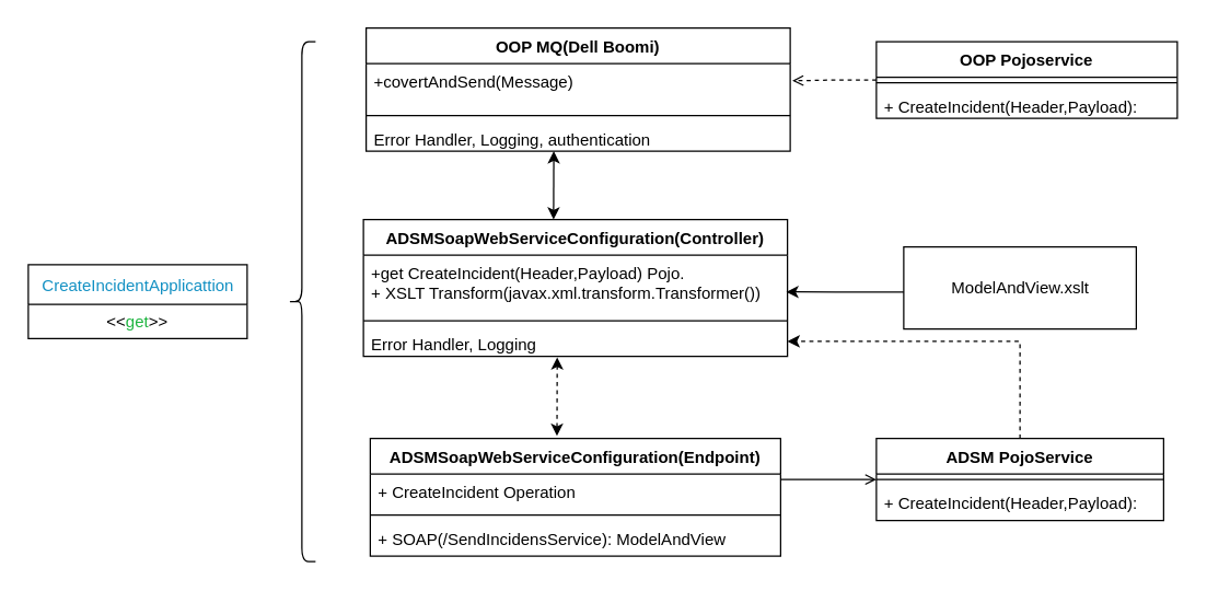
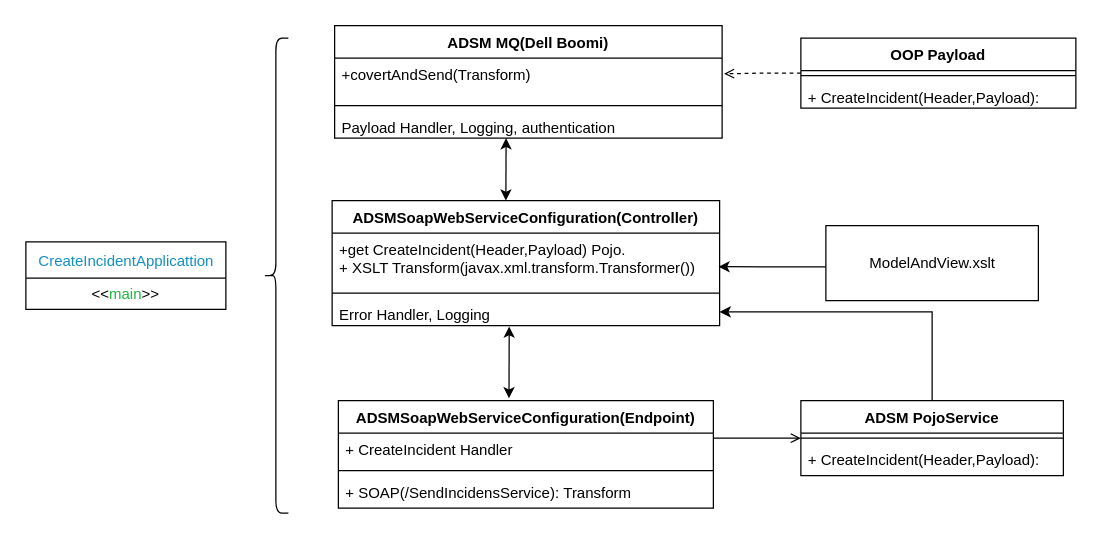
- <mxCell id="18" value="OOP MQ(Dell Boomi)" style="swimlane;fontStyle=1;align=center;verticalAlign=top;childLayout=stackLayout;horizontal=1;startSize=26;horizontalStack=0;resizeParent=1;resizeParentMax=0;resizeLast=0;collapsible=1;marginBottom=0;" vertex="1" parent="1"><mxGeometry x="267" y="20" width="310" height="90" as="geometry" /></mxCell>
+ <mxCell id="18" value="ADSM MQ(Dell Boomi)" style="swimlane;fontStyle=1;align=center;verticalAlign=top;childLayout=stackLayout;horizontal=1;startSize=26;horizontalStack=0;resizeParent=1;resizeParentMax=0;resizeLast=0;collapsible=1;marginBottom=0;" vertex="1" parent="1"><mxGeometry x="267" y="20" width="310" height="90" as="geometry" /></mxCell>
- <mxCell id="23" value="OOP Pojoservice" style="swimlane;fontStyle=1;align=center;verticalAlign=top;childLayout=stackLayout;horizontal=1;startSize=26;horizontalStack=0;resizeParent=1;resizeParentMax=0;resizeLast=0;collapsible=1;marginBottom=0;" vertex="1" parent="1"><mxGeometry x="640" y="30" width="220" height="56" as="geometry" /></mxCell>
+ <mxCell id="23" value="OOP Payload" style="swimlane;fontStyle=1;align=center;verticalAlign=top;childLayout=stackLayout;horizontal=1;startSize=26;horizontalStack=0;resizeParent=1;resizeParentMax=0;resizeLast=0;collapsible=1;marginBottom=0;" vertex="1" parent="1"><mxGeometry x="640" y="30" width="220" height="56" as="geometry" /></mxCell>
- <mxCell id="19" value="+covertAndSend(Message)" style="text;strokeColor=none;fillColor=none;align=left;verticalAlign=top;spacingLeft=4;spacingRight=4;overflow=hidden;rotatable=0;points=[[0,0.5],[1,0.5]];portConstraint=eastwest;" vertex="1" parent="18"><mxGeometry y="26" width="310" height="34" as="geometry" /></mxCell>
+ <mxCell id="19" value="+covertAndSend(Transform)" style="text;strokeColor=none;fillColor=none;align=left;verticalAlign=top;spacingLeft=4;spacingRight=4;overflow=hidden;rotatable=0;points=[[0,0.5],[1,0.5]];portConstraint=eastwest;" vertex="1" parent="18"><mxGeometry y="26" width="310" height="34" as="geometry" /></mxCell>
- <mxCell id="21" value="Error Handler, Logging, authentication" style="text;strokeColor=none;fillColor=none;align=left;verticalAlign=top;spacingLeft=4;spacingRight=4;overflow=hidden;rotatable=0;points=[[0,0.5],[1,0.5]];portConstraint=eastwest;" vertex="1" parent="18"><mxGeometry y="68" width="310" height="22" as="geometry" /></mxCell>
+ <mxCell id="21" value="Payload Handler, Logging, authentication" style="text;strokeColor=none;fillColor=none;align=left;verticalAlign=top;spacingLeft=4;spacingRight=4;overflow=hidden;rotatable=0;points=[[0,0.5],[1,0.5]];portConstraint=eastwest;" vertex="1" parent="18"><mxGeometry y="68" width="310" height="22" as="geometry" /></mxCell>
- <mxCell id="3" value="&amp;lt;&amp;lt;&lt;span style=&quot;color: rgb(30 , 181 , 64)&quot;&gt;get&lt;/span&gt;&lt;span&gt;&amp;gt;&amp;gt;&lt;/span&gt;" style="text;html=1;strokeColor=none;fillColor=none;align=center;verticalAlign=middle;spacingLeft=4;spacingRight=4;overflow=hidden;rotatable=0;points=[[0,0.5],[1,0.5]];portConstraint=eastwest;" parent="2" vertex="1"><mxGeometry y="29" width="160" height="25" as="geometry" /></mxCell>
+ <mxCell id="3" value="&amp;lt;&amp;lt;&lt;span style=&quot;color: rgb(30 , 181 , 64)&quot;&gt;main&lt;/span&gt;&lt;span&gt;&amp;gt;&amp;gt;&lt;/span&gt;" style="text;html=1;strokeColor=none;fillColor=none;align=center;verticalAlign=middle;spacingLeft=4;spacingRight=4;overflow=hidden;rotatable=0;points=[[0,0.5],[1,0.5]];portConstraint=eastwest;" parent="2" vertex="1"><mxGeometry y="29" width="160" height="25" as="geometry" /></mxCell>
- <mxCell id="8" style="edgeStyle=orthogonalEdgeStyle;rounded=0;orthogonalLoop=1;jettySize=auto;html=1;exitX=0.5;exitY=0;exitDx=0;exitDy=0;entryX=1;entryY=0.5;entryDx=0;entryDy=0;dashed=1;" edge="1" parent="1" source="9" target="17"><mxGeometry relative="1" as="geometry" /></mxCell>
+ <mxCell id="8" style="edgeStyle=orthogonalEdgeStyle;rounded=0;orthogonalLoop=1;jettySize=auto;html=1;exitX=0.5;exitY=0;exitDx=0;exitDy=0;entryX=1;entryY=0.5;entryDx=0;entryDy=0;" edge="1" parent="1" source="9" target="17"><mxGeometry relative="1" as="geometry" /></mxCell>
- <mxCell id="26" value="" style="endArrow=classic;startArrow=classic;html=1;exitX=0.455;exitY=-0.022;exitDx=0;exitDy=0;exitPerimeter=0;entryX=0.457;entryY=1.033;entryDx=0;entryDy=0;entryPerimeter=0;dashed=1;" edge="1" parent="1" source="4" target="17"><mxGeometry width="50" height="50" relative="1" as="geometry"><mxPoint x="390" y="310" as="sourcePoint" /><mxPoint x="440" y="260" as="targetPoint" /></mxGeometry></mxCell>
+ <mxCell id="26" value="" style="endArrow=classic;startArrow=classic;html=1;exitX=0.455;exitY=-0.022;exitDx=0;exitDy=0;exitPerimeter=0;entryX=0.457;entryY=1.033;entryDx=0;entryDy=0;entryPerimeter=0;" edge="1" parent="1" source="4" target="17"><mxGeometry width="50" height="50" relative="1" as="geometry"><mxPoint x="390" y="310" as="sourcePoint" /><mxPoint x="440" y="260" as="targetPoint" /></mxGeometry></mxCell>
- <mxCell id="5" value="+ CreateIncident Operation" style="text;strokeColor=none;fillColor=none;align=left;verticalAlign=top;spacingLeft=4;spacingRight=4;overflow=hidden;rotatable=0;points=[[0,0.5],[1,0.5]];portConstraint=eastwest;" parent="4" vertex="1"><mxGeometry y="26" width="300" height="26" as="geometry" /></mxCell>
+ <mxCell id="5" value="+ CreateIncident Handler" style="text;strokeColor=none;fillColor=none;align=left;verticalAlign=top;spacingLeft=4;spacingRight=4;overflow=hidden;rotatable=0;points=[[0,0.5],[1,0.5]];portConstraint=eastwest;" parent="4" vertex="1"><mxGeometry y="26" width="300" height="26" as="geometry" /></mxCell>
- <mxCell id="7" value="+ SOAP(/SendIncidensService): ModelAndView" style="text;strokeColor=none;fillColor=none;align=left;verticalAlign=top;spacingLeft=4;spacingRight=4;overflow=hidden;rotatable=0;points=[[0,0.5],[1,0.5]];portConstraint=eastwest;" parent="4" vertex="1"><mxGeometry y="60" width="300" height="26" as="geometry" /></mxCell>
+ <mxCell id="7" value="+ SOAP(/SendIncidensService): Transform" style="text;strokeColor=none;fillColor=none;align=left;verticalAlign=top;spacingLeft=4;spacingRight=4;overflow=hidden;rotatable=0;points=[[0,0.5],[1,0.5]];portConstraint=eastwest;" parent="4" vertex="1"><mxGeometry y="60" width="300" height="26" as="geometry" /></mxCell>
